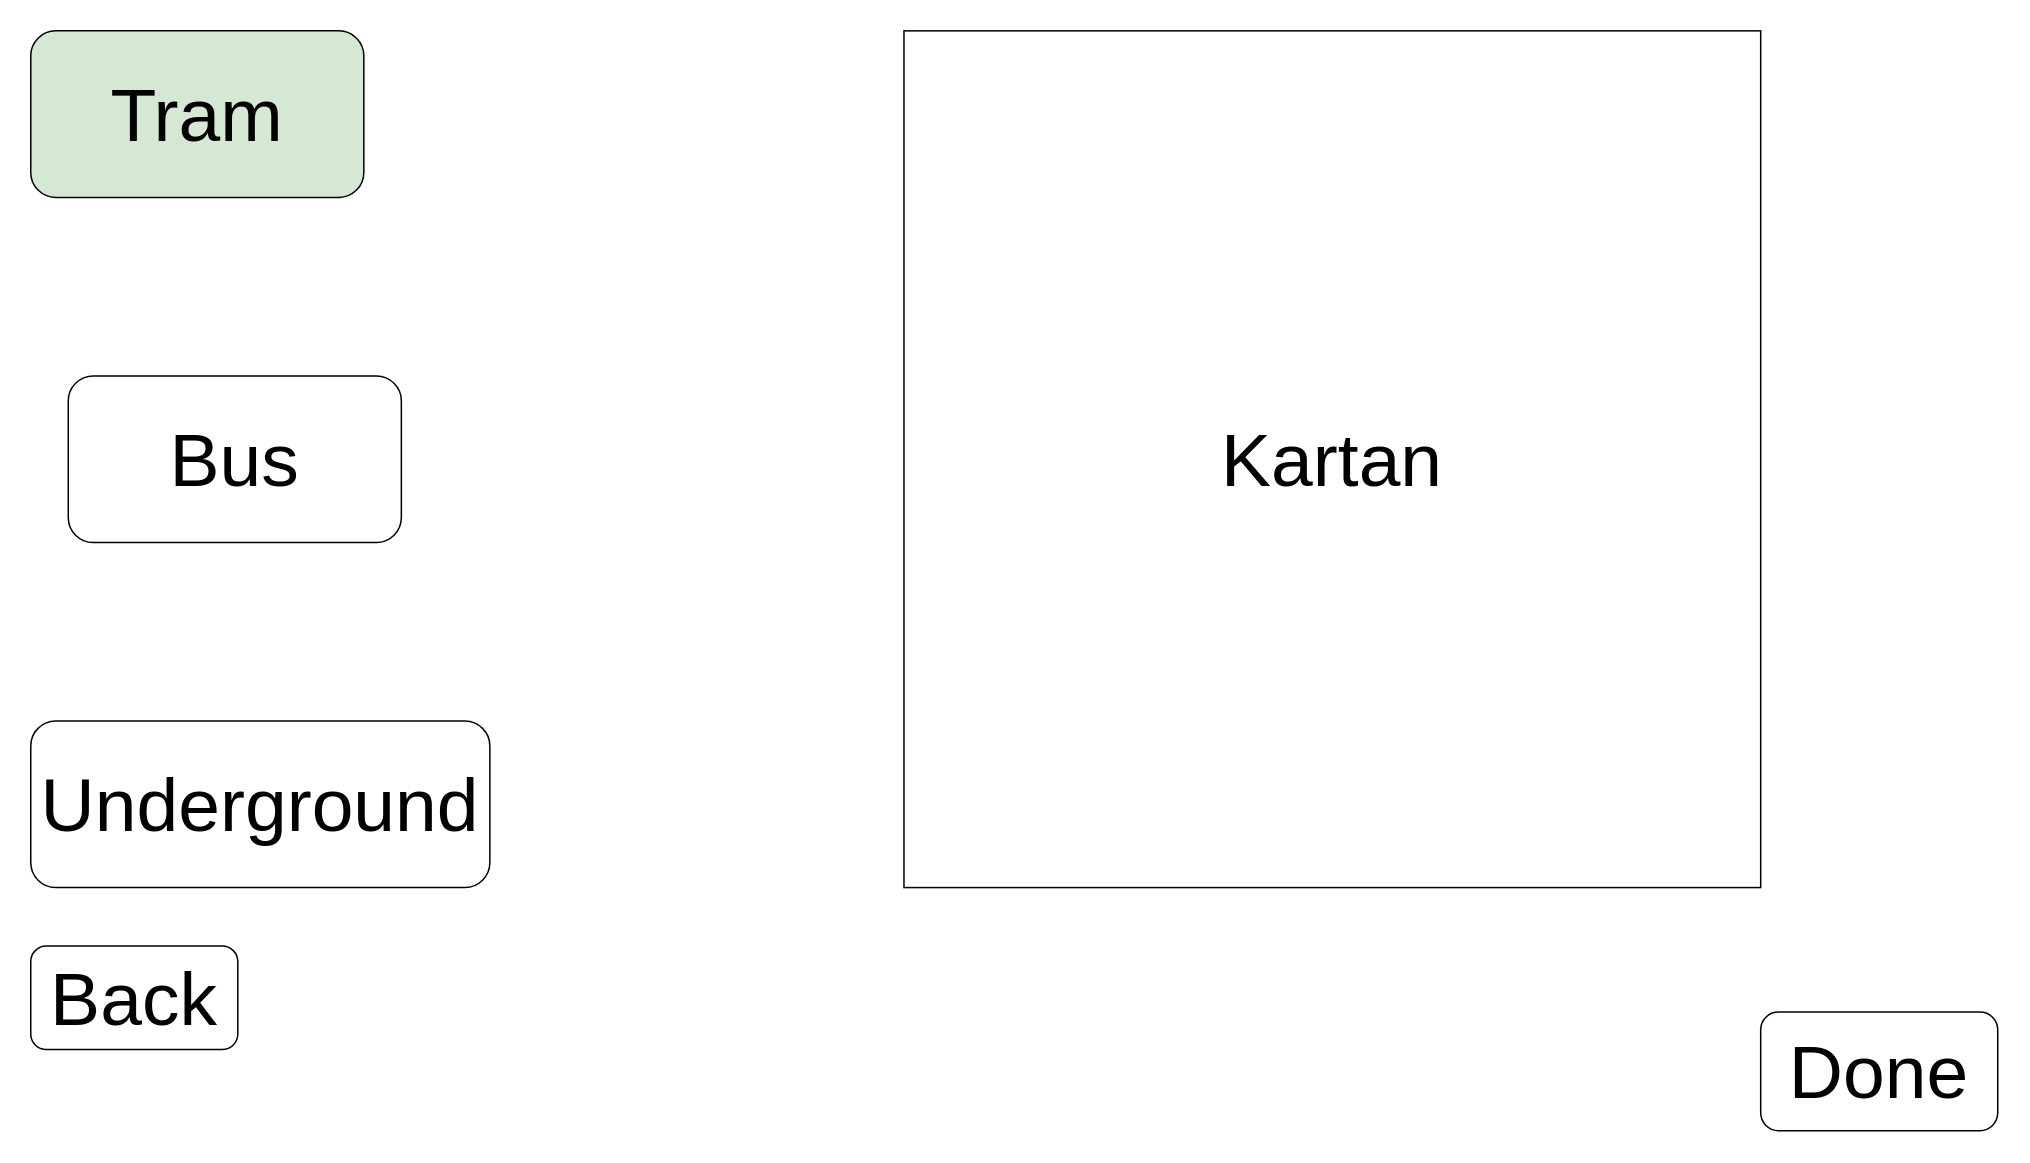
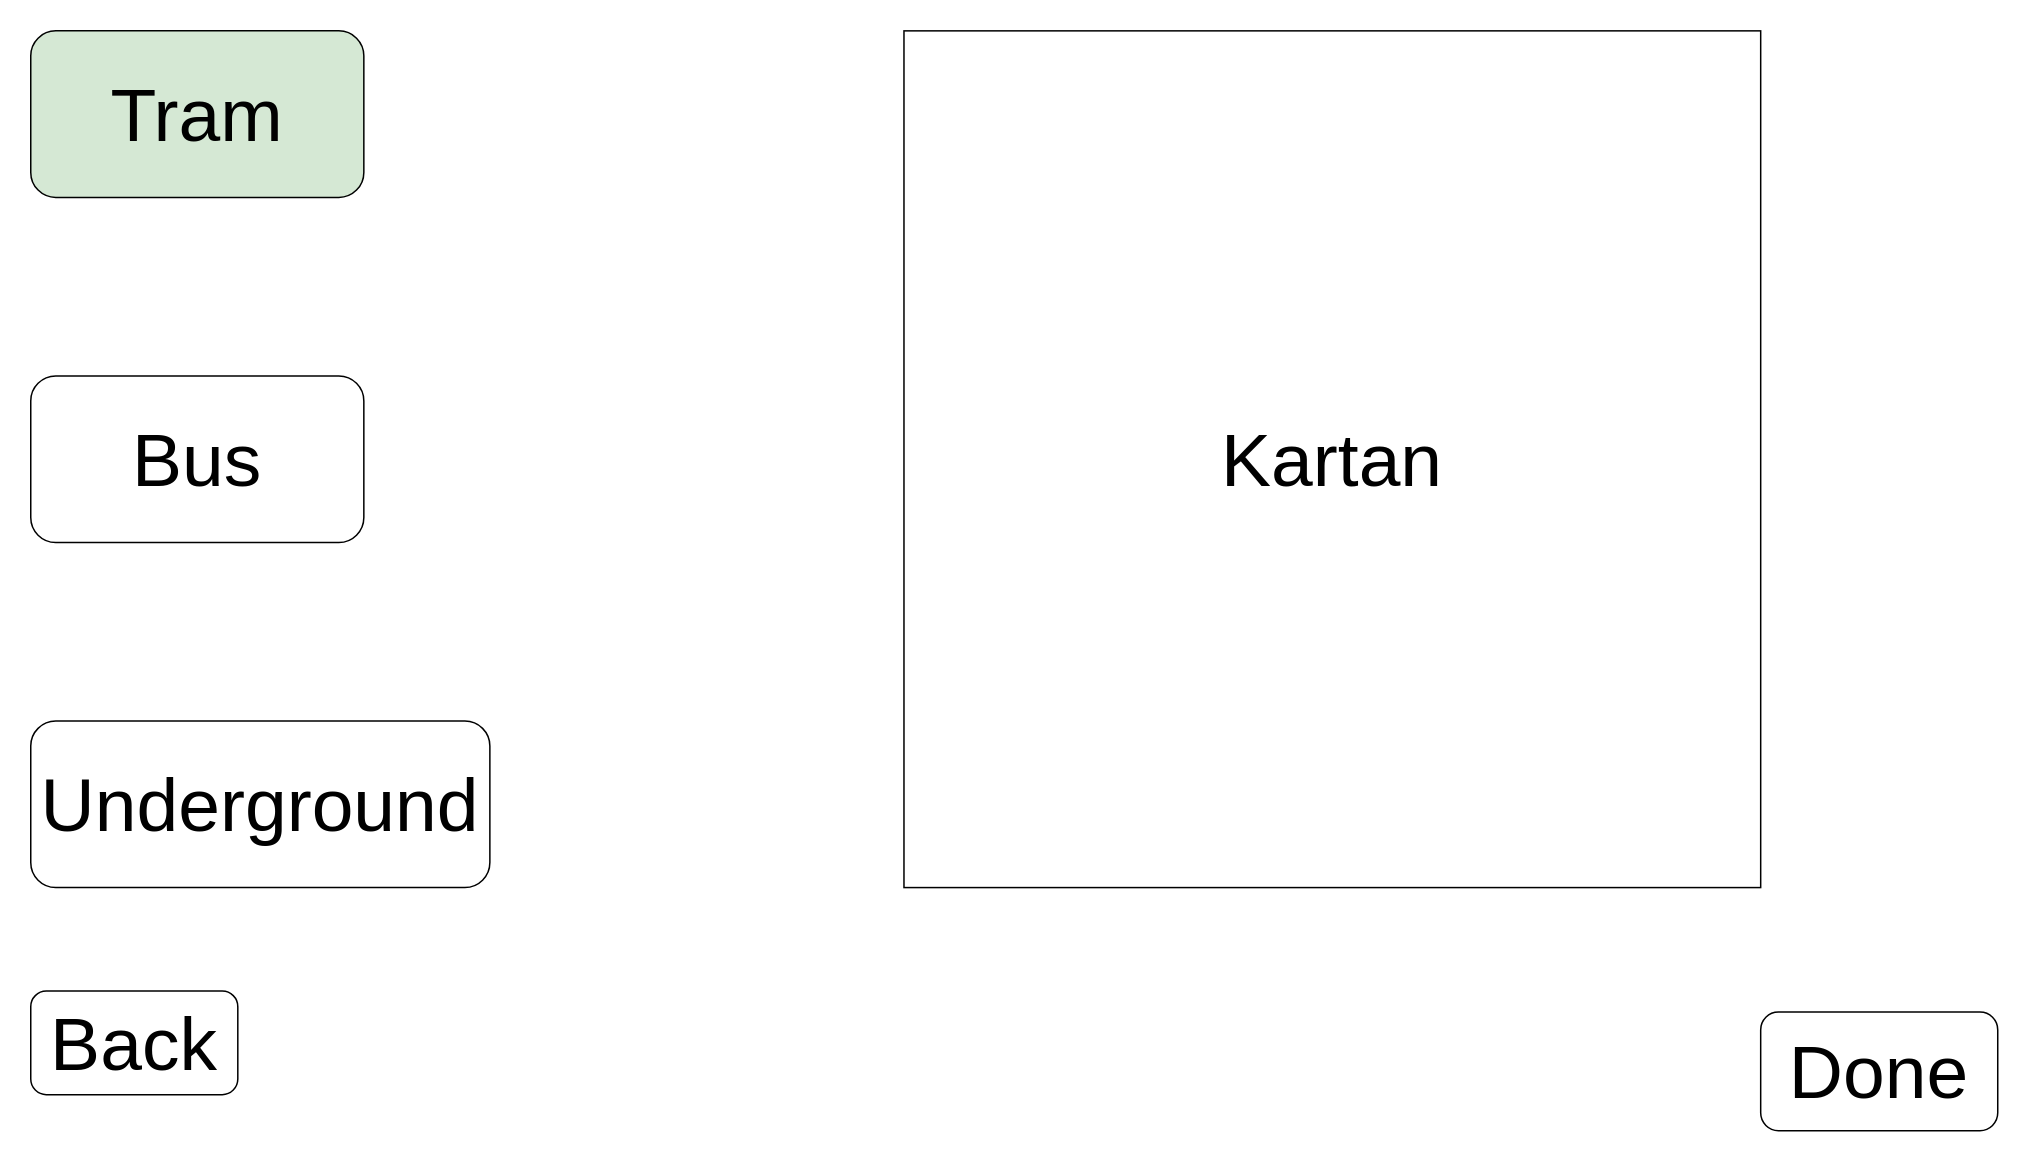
- <mxCell id="4" value="&lt;font style=&quot;font-size: 50px&quot;&gt;Bus&lt;/font&gt;" style="rounded=1;whiteSpace=wrap;html=1;" vertex="1" parent="1"><mxGeometry x="45" y="250" width="222" height="111" as="geometry" /></mxCell>
+ <mxCell id="4" value="&lt;font style=&quot;font-size: 50px&quot;&gt;Bus&lt;/font&gt;" style="rounded=1;whiteSpace=wrap;html=1;" vertex="1" parent="1"><mxGeometry x="20" y="250" width="222" height="111" as="geometry" /></mxCell>
- <mxCell id="6" value="&lt;font style=&quot;font-size: 50px&quot;&gt;Back&lt;/font&gt;" style="rounded=1;whiteSpace=wrap;html=1;" vertex="1" parent="1"><mxGeometry x="20" y="630" width="138" height="69" as="geometry" /></mxCell>
+ <mxCell id="6" value="&lt;font style=&quot;font-size: 50px&quot;&gt;Back&lt;/font&gt;" style="rounded=1;whiteSpace=wrap;html=1;" vertex="1" parent="1"><mxGeometry x="20" y="660" width="138" height="69" as="geometry" /></mxCell>
